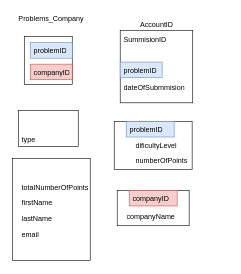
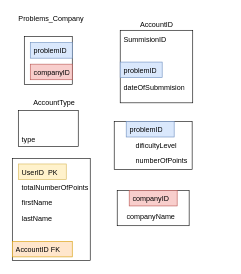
+ <mxCell id="26" value="AccountType" style="text;html=1;strokeColor=none;fillColor=none;align=center;verticalAlign=middle;whiteSpace=wrap;rounded=0;" vertex="1" parent="1"><mxGeometry x="70" y="160.5" width="40" height="20" as="geometry" /></mxCell>
+ <mxCell id="11" value="UserID&amp;nbsp; PK" style="text;html=1;strokeColor=#d6b656;fillColor=#fff2cc;align=left;verticalAlign=top;spacingLeft=4;spacingRight=4;whiteSpace=wrap;overflow=hidden;rotatable=0;points=[[0,0.5],[1,0.5]];portConstraint=eastwest;" parent="1" vertex="1"><mxGeometry x="30" y="272.5" width="80" height="26" as="geometry" /></mxCell>
- <mxCell id="25" value="email" style="text;html=1;strokeColor=none;fillColor=none;align=left;verticalAlign=top;spacingLeft=4;spacingRight=4;whiteSpace=wrap;overflow=hidden;rotatable=0;points=[[0,0.5],[1,0.5]];portConstraint=eastwest;" vertex="1" parent="1"><mxGeometry x="30" y="375.5" width="100" height="26" as="geometry" /></mxCell>
+ <mxCell id="27" value="AccountID FK" style="text;html=1;strokeColor=#d79b00;fillColor=#ffe6cc;align=left;verticalAlign=top;spacingLeft=4;spacingRight=4;whiteSpace=wrap;overflow=hidden;rotatable=0;points=[[0,0.5],[1,0.5]];portConstraint=eastwest;" vertex="1" parent="1"><mxGeometry x="20" y="401.5" width="100" height="26" as="geometry" /></mxCell>
